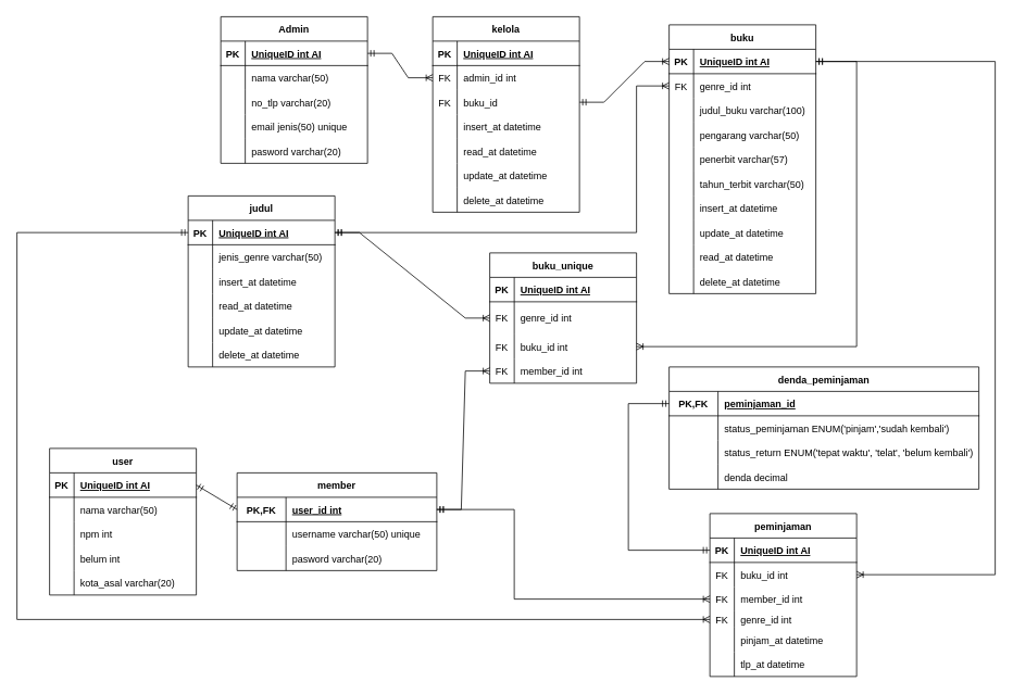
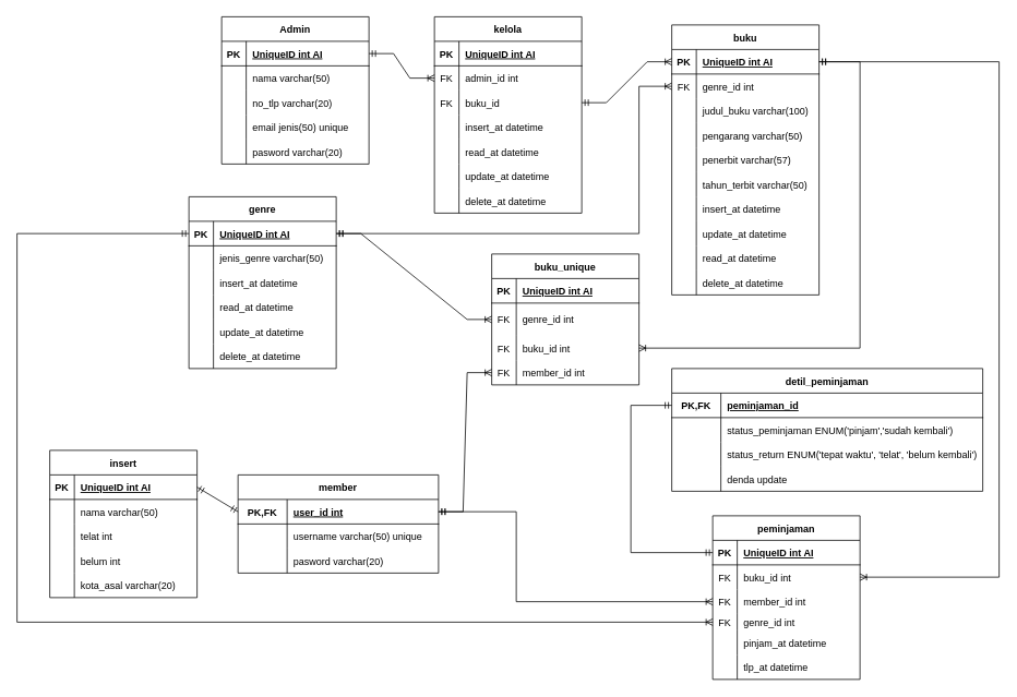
- <mxCell id="40" value="judul" style="shape=table;startSize=30;container=1;collapsible=1;childLayout=tableLayout;fixedRows=1;rowLines=0;fontStyle=1;align=center;resizeLast=1;" parent="1" vertex="1"><mxGeometry x="230" y="240" width="180" height="210" as="geometry" /></mxCell>
+ <mxCell id="40" value="genre" style="shape=table;startSize=30;container=1;collapsible=1;childLayout=tableLayout;fixedRows=1;rowLines=0;fontStyle=1;align=center;resizeLast=1;" parent="1" vertex="1"><mxGeometry x="230" y="240" width="180" height="210" as="geometry" /></mxCell>
- <mxCell id="148" value="denda_peminjaman" style="shape=table;startSize=30;container=1;collapsible=1;childLayout=tableLayout;fixedRows=1;rowLines=0;fontStyle=1;align=center;resizeLast=1;" parent="1" vertex="1"><mxGeometry x="820" y="450" width="380" height="150" as="geometry" /></mxCell>
+ <mxCell id="148" value="detil_peminjaman" style="shape=table;startSize=30;container=1;collapsible=1;childLayout=tableLayout;fixedRows=1;rowLines=0;fontStyle=1;align=center;resizeLast=1;" parent="1" vertex="1"><mxGeometry x="820" y="450" width="380" height="150" as="geometry" /></mxCell>
- <mxCell id="90" value="user" style="shape=table;startSize=30;container=1;collapsible=1;childLayout=tableLayout;fixedRows=1;rowLines=0;fontStyle=1;align=center;resizeLast=1;" parent="1" vertex="1"><mxGeometry x="60" y="550" width="180" height="180" as="geometry" /></mxCell>
+ <mxCell id="90" value="insert" style="shape=table;startSize=30;container=1;collapsible=1;childLayout=tableLayout;fixedRows=1;rowLines=0;fontStyle=1;align=center;resizeLast=1;" parent="1" vertex="1"><mxGeometry x="60" y="550" width="180" height="180" as="geometry" /></mxCell>
- <mxCell id="160" value="denda decimal" style="shape=partialRectangle;connectable=0;fillColor=none;top=0;left=0;bottom=0;right=0;align=left;spacingLeft=6;overflow=hidden;" parent="158" vertex="1"><mxGeometry x="60" width="320" height="30" as="geometry"><mxRectangle width="320" height="30" as="alternateBounds" /></mxGeometry></mxCell>
+ <mxCell id="160" value="denda update" style="shape=partialRectangle;connectable=0;fillColor=none;top=0;left=0;bottom=0;right=0;align=left;spacingLeft=6;overflow=hidden;" parent="158" vertex="1"><mxGeometry x="60" width="320" height="30" as="geometry"><mxRectangle width="320" height="30" as="alternateBounds" /></mxGeometry></mxCell>
- <mxCell id="99" value="npm int" style="shape=partialRectangle;connectable=0;fillColor=none;top=0;left=0;bottom=0;right=0;align=left;spacingLeft=6;overflow=hidden;" parent="97" vertex="1"><mxGeometry x="30" width="150" height="30" as="geometry"><mxRectangle width="150" height="30" as="alternateBounds" /></mxGeometry></mxCell>
+ <mxCell id="99" value="telat int" style="shape=partialRectangle;connectable=0;fillColor=none;top=0;left=0;bottom=0;right=0;align=left;spacingLeft=6;overflow=hidden;" parent="97" vertex="1"><mxGeometry x="30" width="150" height="30" as="geometry"><mxRectangle width="150" height="30" as="alternateBounds" /></mxGeometry></mxCell>
